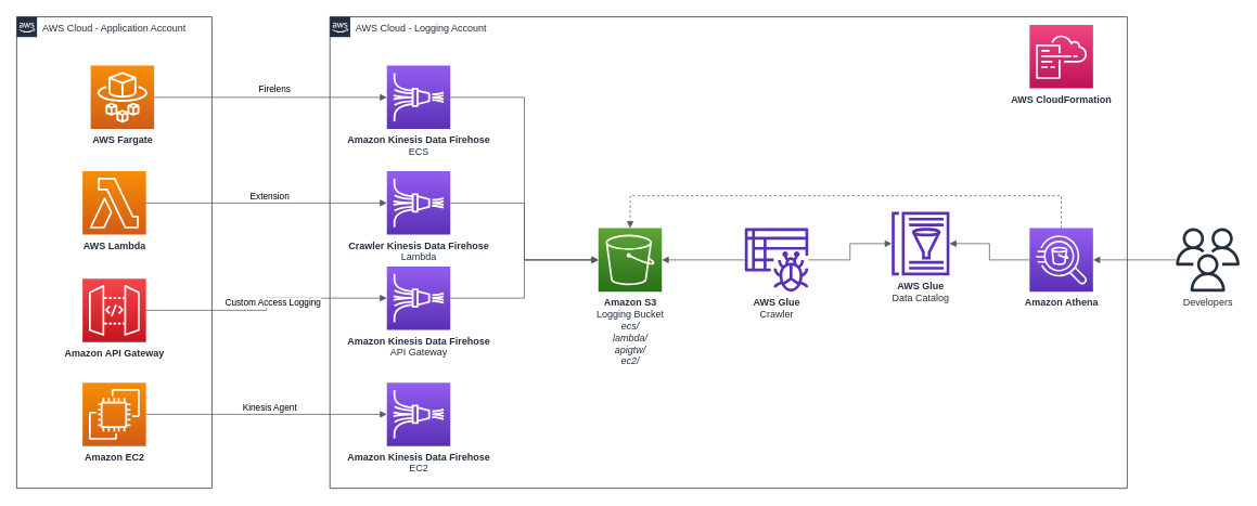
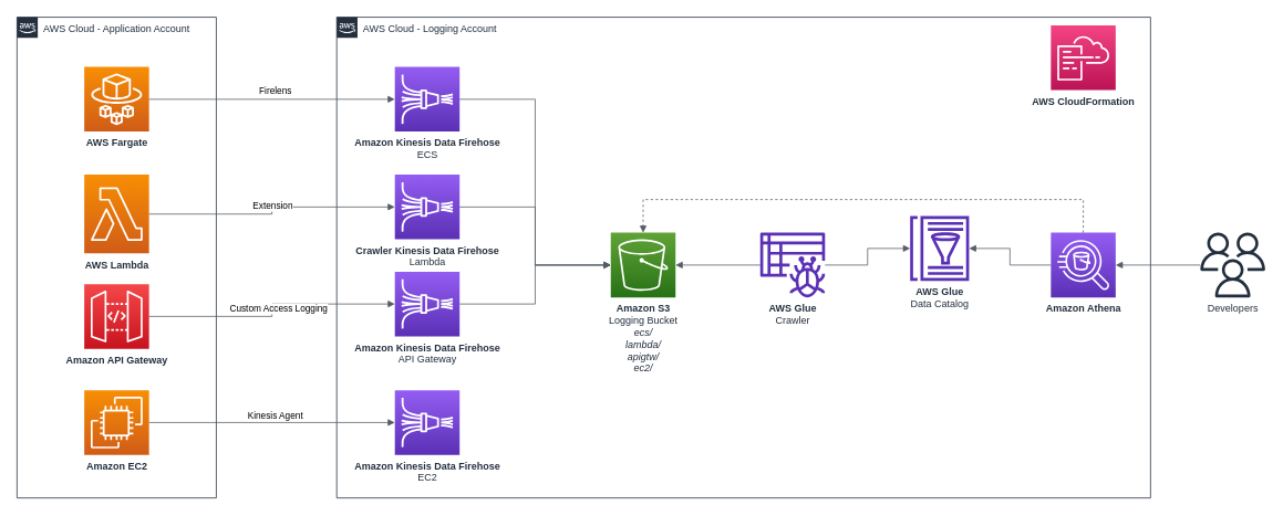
- <mxCell id="4" value="&lt;b&gt;AWS Fargate&lt;br&gt;&lt;/b&gt;" style="points=[[0,0,0],[0.25,0,0],[0.5,0,0],[0.75,0,0],[1,0,0],[0,1,0],[0.25,1,0],[0.5,1,0],[0.75,1,0],[1,1,0],[0,0.25,0],[0,0.5,0],[0,0.75,0],[1,0.25,0],[1,0.5,0],[1,0.75,0]];outlineConnect=0;fontColor=#232F3E;gradientColor=#F78E04;gradientDirection=north;fillColor=#D05C17;strokeColor=#ffffff;dashed=0;verticalLabelPosition=bottom;verticalAlign=top;align=center;html=1;fontSize=12;fontStyle=0;aspect=fixed;shape=mxgraph.aws4.resourceIcon;resIcon=mxgraph.aws4.fargate;" vertex="1" parent="1"><mxGeometry x="111" y="80" width="78" height="78" as="geometry" /></mxCell>
+ <mxCell id="4" value="&lt;b&gt;AWS Fargate&lt;br&gt;&lt;/b&gt;" style="points=[[0,0,0],[0.25,0,0],[0.5,0,0],[0.75,0,0],[1,0,0],[0,1,0],[0.25,1,0],[0.5,1,0],[0.75,1,0],[1,1,0],[0,0.25,0],[0,0.5,0],[0,0.75,0],[1,0.25,0],[1,0.5,0],[1,0.75,0]];outlineConnect=0;fontColor=#232F3E;gradientColor=#F78E04;gradientDirection=north;fillColor=#D05C17;strokeColor=#ffffff;dashed=0;verticalLabelPosition=bottom;verticalAlign=top;align=center;html=1;fontSize=12;fontStyle=0;aspect=fixed;shape=mxgraph.aws4.resourceIcon;resIcon=mxgraph.aws4.fargate;" vertex="1" parent="1"><mxGeometry x="101" y="80" width="78" height="78" as="geometry" /></mxCell>
- <mxCell id="5" value="&lt;b&gt;AWS Lambda&lt;br&gt;&lt;/b&gt;" style="points=[[0,0,0],[0.25,0,0],[0.5,0,0],[0.75,0,0],[1,0,0],[0,1,0],[0.25,1,0],[0.5,1,0],[0.75,1,0],[1,1,0],[0,0.25,0],[0,0.5,0],[0,0.75,0],[1,0.25,0],[1,0.5,0],[1,0.75,0]];outlineConnect=0;fontColor=#232F3E;gradientColor=#F78E04;gradientDirection=north;fillColor=#D05C17;strokeColor=#ffffff;dashed=0;verticalLabelPosition=bottom;verticalAlign=top;align=center;html=1;fontSize=12;fontStyle=0;aspect=fixed;shape=mxgraph.aws4.resourceIcon;resIcon=mxgraph.aws4.lambda;" vertex="1" parent="1"><mxGeometry x="101" y="210" width="78" height="78" as="geometry" /></mxCell>
+ <mxCell id="5" value="&lt;b&gt;AWS Lambda&lt;br&gt;&lt;/b&gt;" style="points=[[0,0,0],[0.25,0,0],[0.5,0,0],[0.75,0,0],[1,0,0],[0,1,0],[0.25,1,0],[0.5,1,0],[0.75,1,0],[1,1,0],[0,0.25,0],[0,0.5,0],[0,0.75,0],[1,0.25,0],[1,0.5,0],[1,0.75,0]];outlineConnect=0;fontColor=#232F3E;gradientColor=#F78E04;gradientDirection=north;fillColor=#D05C17;strokeColor=#ffffff;dashed=0;verticalLabelPosition=bottom;verticalAlign=top;align=center;html=1;fontSize=12;fontStyle=0;aspect=fixed;shape=mxgraph.aws4.resourceIcon;resIcon=mxgraph.aws4.lambda;" vertex="1" parent="1"><mxGeometry x="101" y="210" width="78" height="95" as="geometry" /></mxCell>
